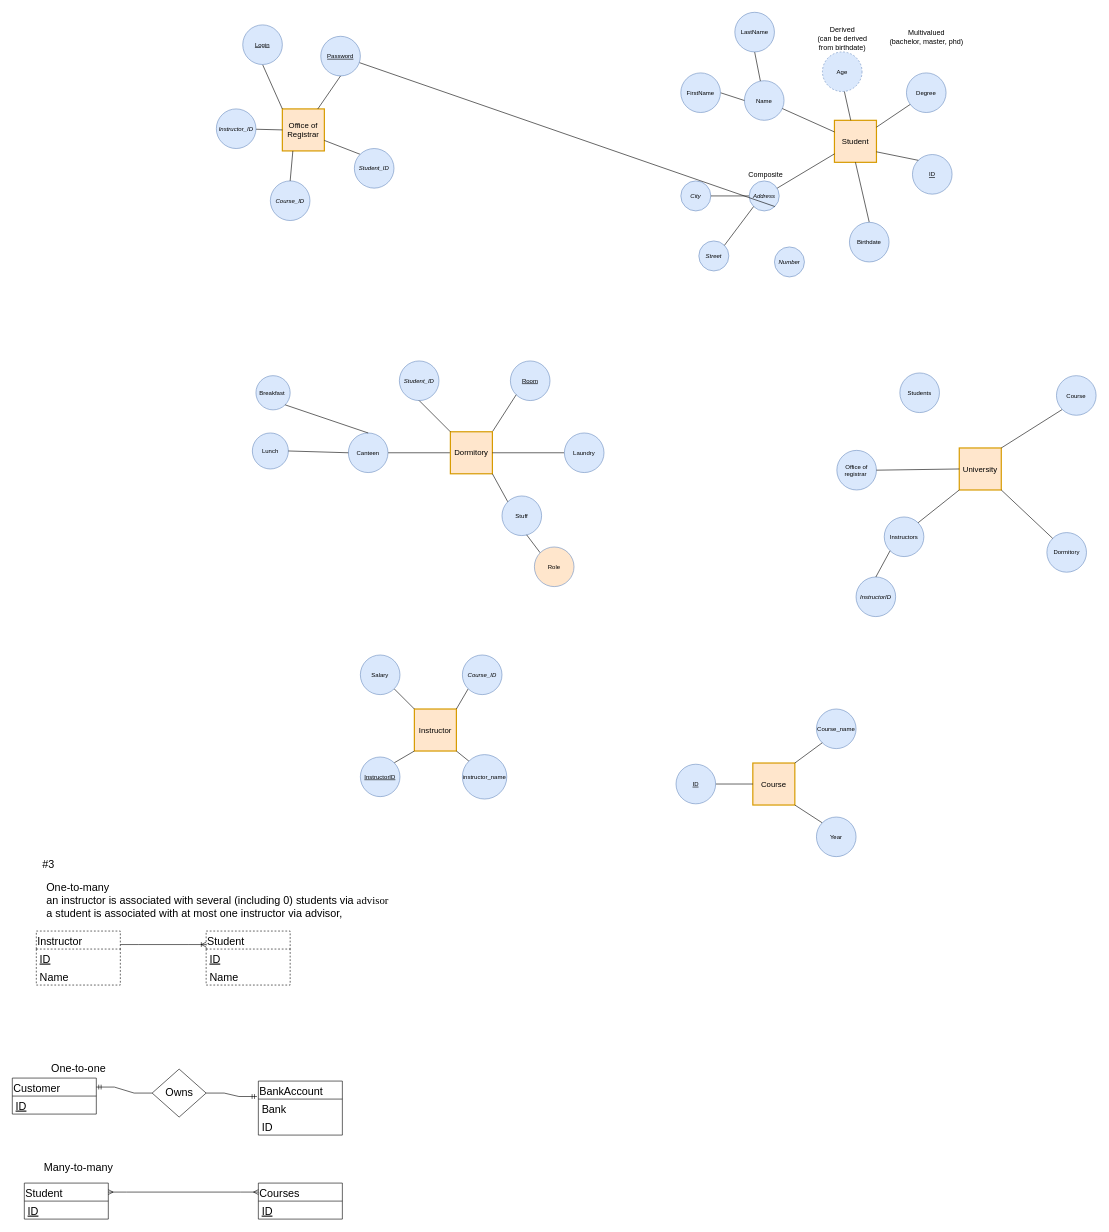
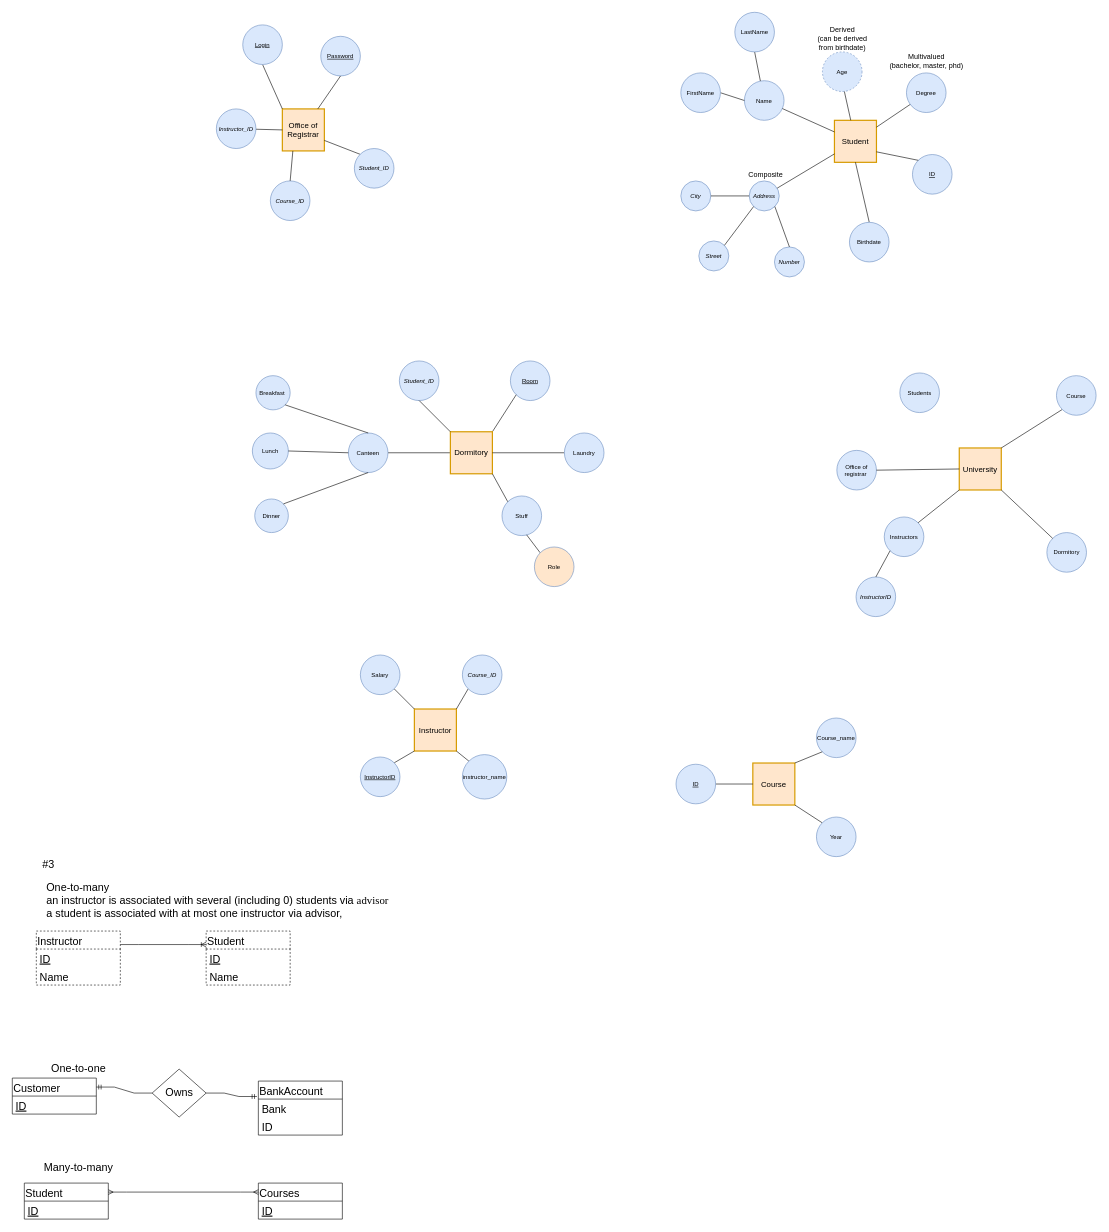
- <mxCell id="17" value="Multivalued&lt;br&gt;&lt;div&gt;(bachelor, master, phd)&lt;/div&gt;" style="text;html=1;resizable=0;autosize=1;align=center;verticalAlign=middle;points=[];fillColor=none;strokeColor=none;rounded=0;" parent="1" vertex="1"><mxGeometry x="1473" y="46" width="140" height="30" as="geometry" /></mxCell>
+ <mxCell id="17" value="Multivalued&lt;br&gt;&lt;div&gt;(bachelor, master, phd)&lt;/div&gt;" style="text;html=1;resizable=0;autosize=1;align=center;verticalAlign=middle;points=[];fillColor=none;strokeColor=none;rounded=0;" parent="1" vertex="1"><mxGeometry x="1473" y="86" width="140" height="30" as="geometry" /></mxCell>
- <mxCell id="21" style="edgeStyle=none;rounded=0;html=1;endArrow=none;endFill=0;jettySize=auto;orthogonalLoop=1;fontSize=12;exitX=1;exitY=1;exitDx=0;exitDy=0;" parent="1" source="4" target="105" edge="1"><mxGeometry relative="1" as="geometry"><mxPoint x="1330" y="321" as="sourcePoint" /><mxPoint x="1401.462" y="295.078" as="targetPoint" /></mxGeometry></mxCell>
+ <mxCell id="21" style="edgeStyle=none;rounded=0;html=1;endArrow=none;endFill=0;jettySize=auto;orthogonalLoop=1;fontSize=12;exitX=1;exitY=1;exitDx=0;exitDy=0;entryX=0.5;entryY=0;entryDx=0;entryDy=0;" parent="1" source="4" target="11" edge="1"><mxGeometry relative="1" as="geometry"><mxPoint x="1330" y="321" as="sourcePoint" /><mxPoint x="1401.462" y="295.078" as="targetPoint" /></mxGeometry></mxCell>
+ <mxCell id="50" style="edgeStyle=none;rounded=0;html=1;endArrow=none;endFill=0;jettySize=auto;orthogonalLoop=1;fontSize=12;entryX=1;entryY=0;entryDx=0;entryDy=0;exitX=0.5;exitY=1;exitDx=0;exitDy=0;" parent="1" source="44" target="47" edge="1"><mxGeometry relative="1" as="geometry"><mxPoint x="900" y="791" as="sourcePoint" /><mxPoint x="954" y="791" as="targetPoint" /><Array as="points" /></mxGeometry></mxCell>
+ <mxCell id="47" value="Dinner" style="ellipse;whiteSpace=wrap;html=1;aspect=fixed;fontSize=10;fillColor=#dae8fc;strokeColor=#6c8ebf;" parent="1" vertex="1"><mxGeometry x="424" y="831" width="56" height="56" as="geometry" /></mxCell>
- <mxCell id="38" value="Course_name" style="ellipse;whiteSpace=wrap;html=1;aspect=fixed;fontSize=10;fillColor=#dae8fc;strokeColor=#6c8ebf;" parent="1" vertex="1"><mxGeometry x="1360" y="1181" width="66" height="66" as="geometry" /></mxCell>
+ <mxCell id="38" value="Course_name" style="ellipse;whiteSpace=wrap;html=1;aspect=fixed;fontSize=10;fillColor=#dae8fc;strokeColor=#6c8ebf;" parent="1" vertex="1"><mxGeometry x="1360" y="1196" width="66" height="66" as="geometry" /></mxCell>
